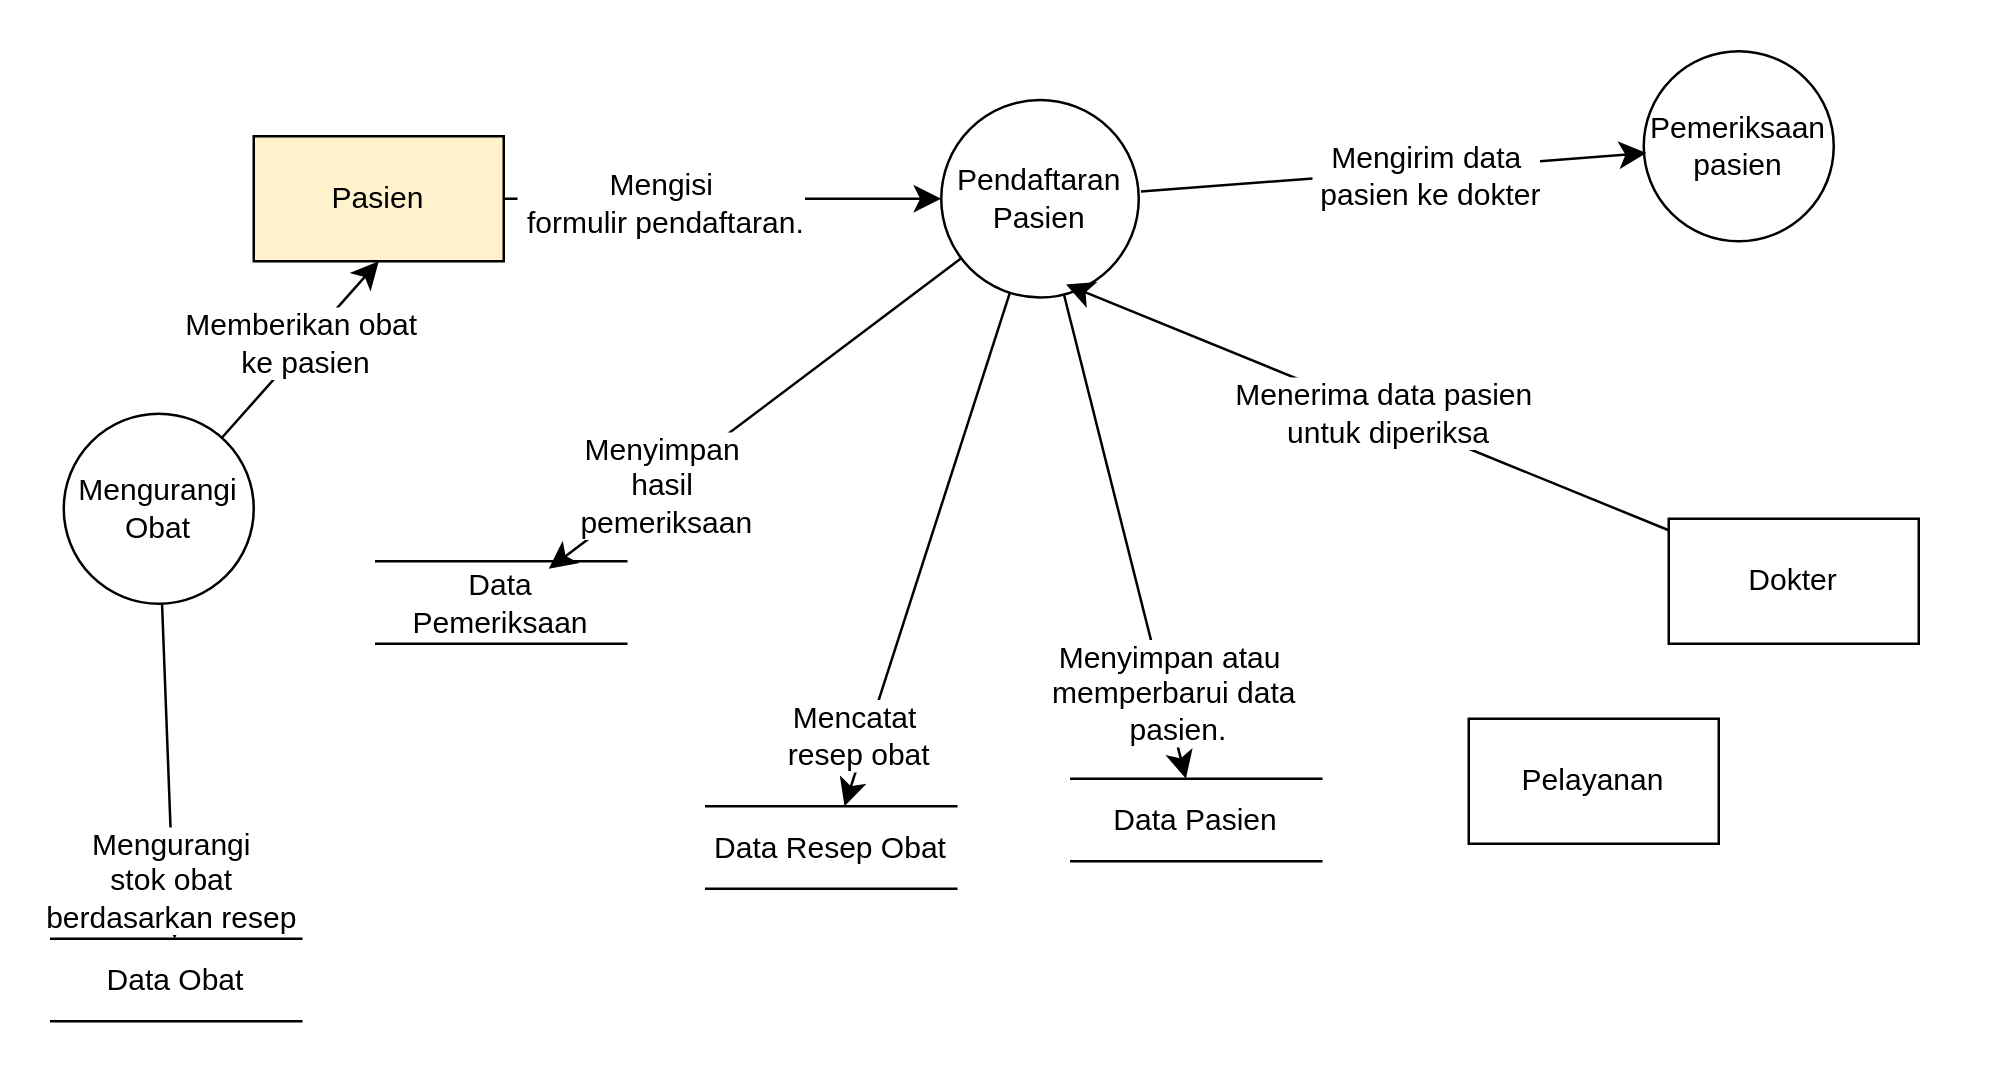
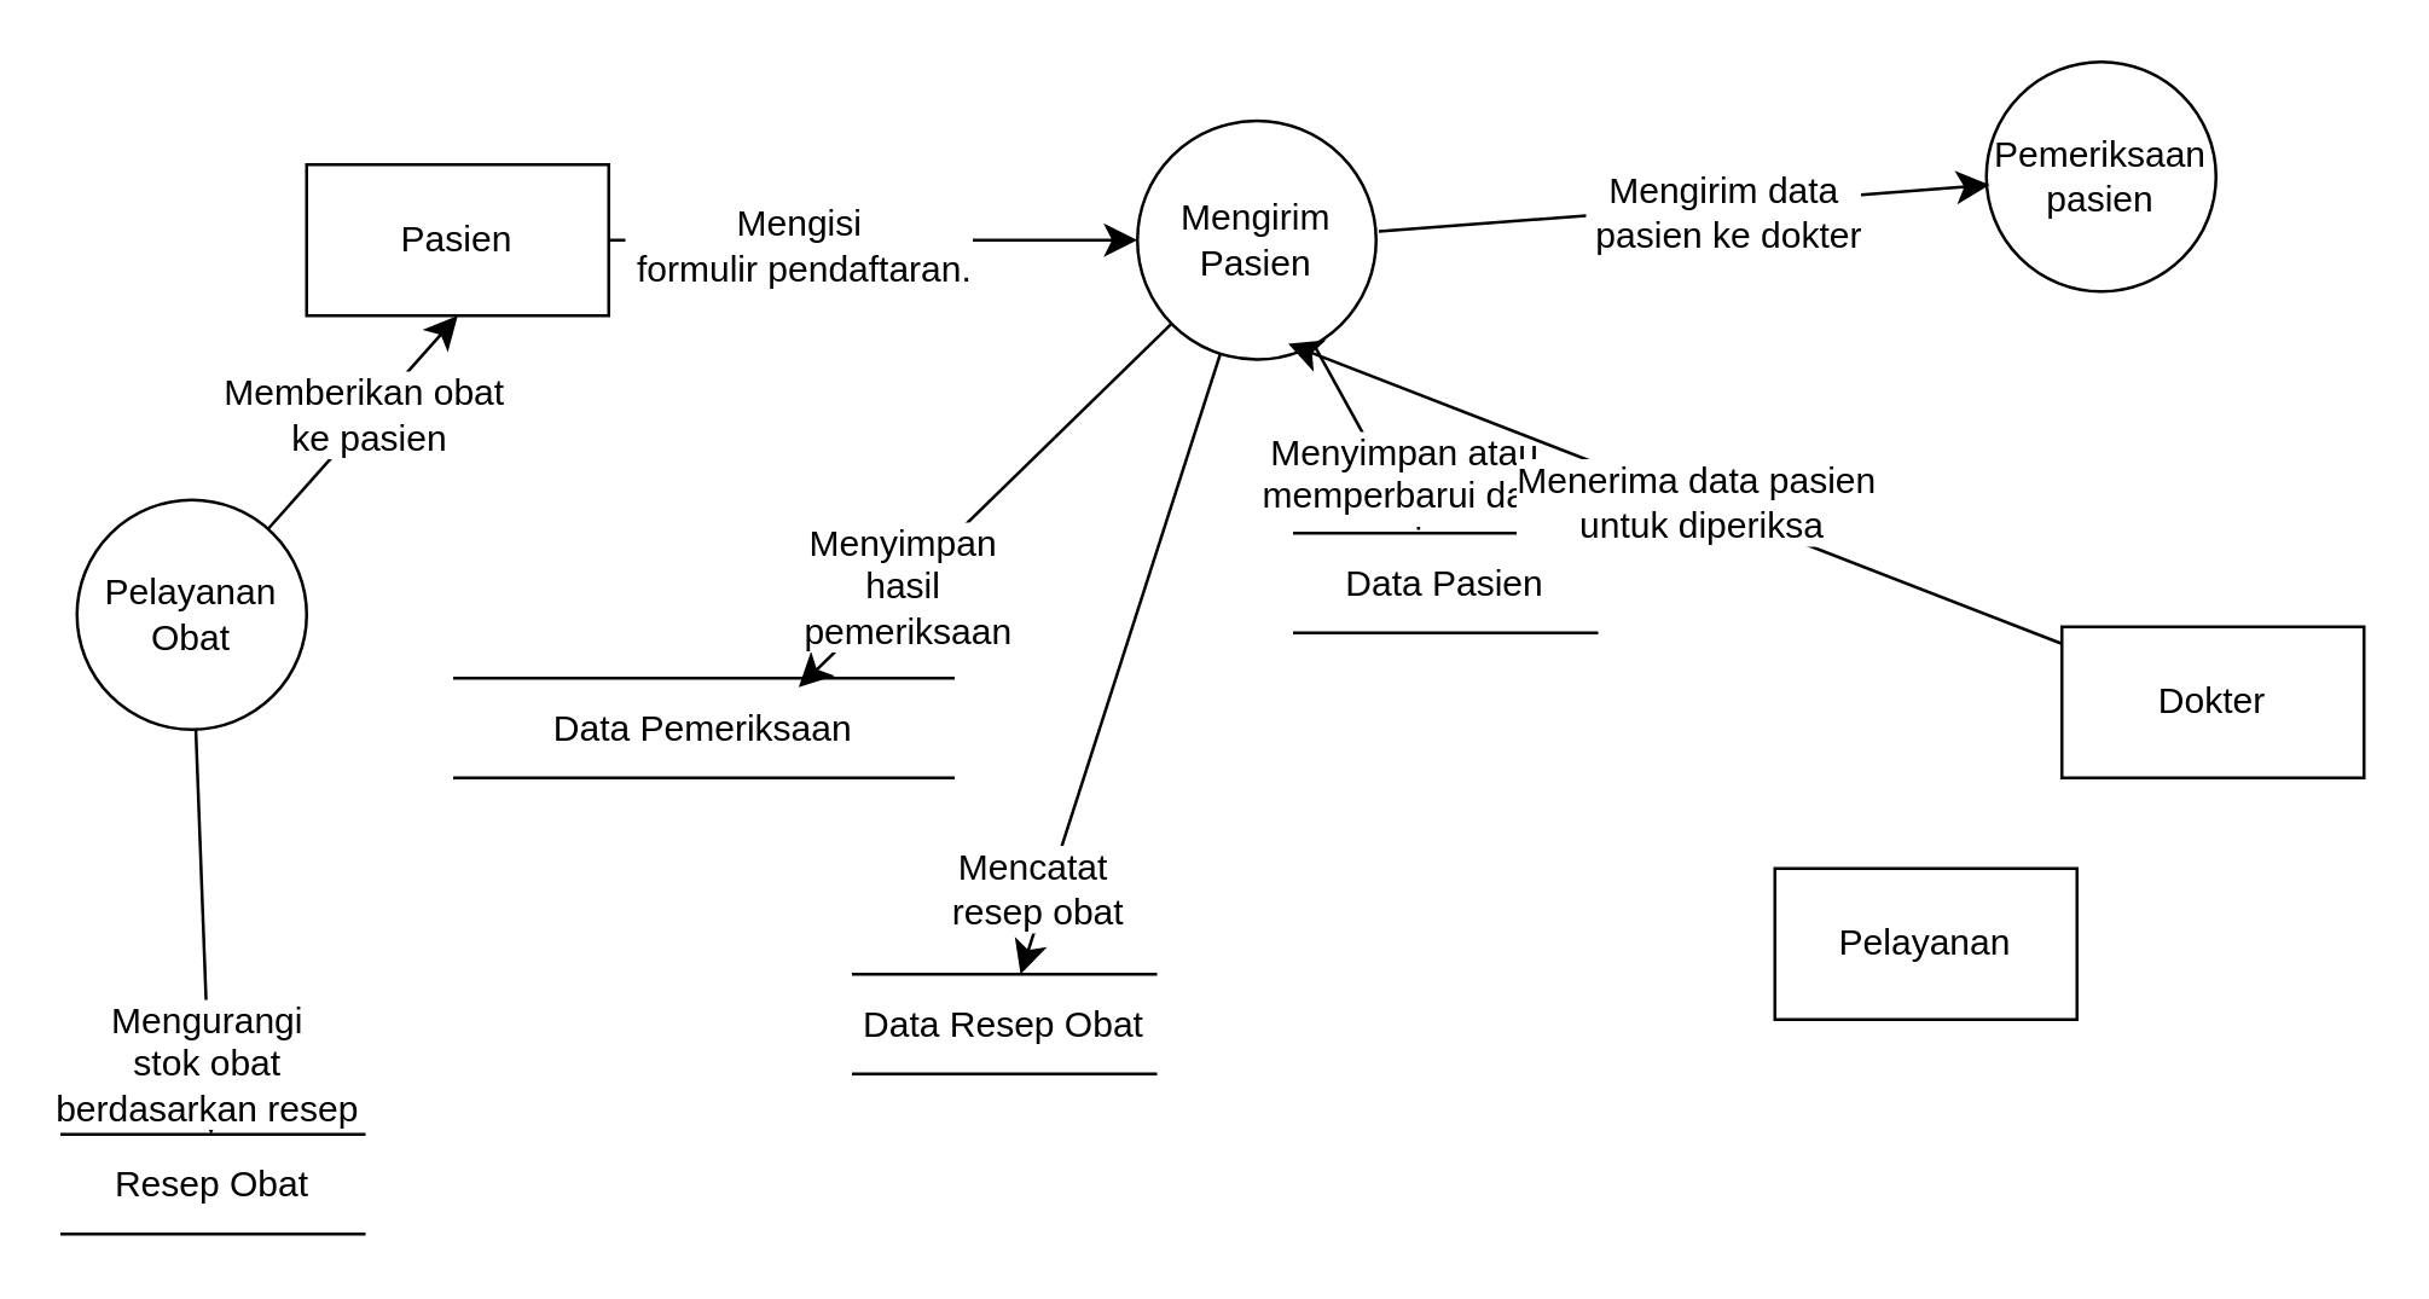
- <mxCell id="19" value="Pasien" style="html=1;dashed=0;whiteSpace=wrap;fillColor=#fff2cc;" vertex="1" parent="1"><mxGeometry x="101" y="54" width="100" height="50" as="geometry" /></mxCell>
+ <mxCell id="19" value="Pasien" style="html=1;dashed=0;whiteSpace=wrap;" vertex="1" parent="1"><mxGeometry x="101" y="54" width="100" height="50" as="geometry" /></mxCell>
- <mxCell id="14" value="Pendaftaran Pasien" style="shape=ellipse;html=1;dashed=0;whiteSpace=wrap;aspect=fixed;perimeter=ellipsePerimeter;" vertex="1" parent="1"><mxGeometry x="376" y="39.5" width="79" height="79" as="geometry" /></mxCell>
+ <mxCell id="14" value="Mengirim Pasien" style="shape=ellipse;html=1;dashed=0;whiteSpace=wrap;aspect=fixed;perimeter=ellipsePerimeter;" vertex="1" parent="1"><mxGeometry x="376" y="39.5" width="79" height="79" as="geometry" /></mxCell>
- <mxCell id="7" value="Mengurangi Obat" style="shape=ellipse;html=1;dashed=0;whiteSpace=wrap;aspect=fixed;perimeter=ellipsePerimeter;" vertex="1" parent="1"><mxGeometry x="25" y="165" width="76" height="76" as="geometry" /></mxCell>
+ <mxCell id="7" value="Pelayanan Obat" style="shape=ellipse;html=1;dashed=0;whiteSpace=wrap;aspect=fixed;perimeter=ellipsePerimeter;" vertex="1" parent="1"><mxGeometry x="25" y="165" width="76" height="76" as="geometry" /></mxCell>
- <mxCell id="16" value="Dokter" style="html=1;dashed=0;whiteSpace=wrap;" vertex="1" parent="1"><mxGeometry x="667" y="207" width="100" height="50" as="geometry" /></mxCell>
+ <mxCell id="16" value="Dokter" style="html=1;dashed=0;whiteSpace=wrap;" vertex="1" parent="1"><mxGeometry x="682" y="207" width="100" height="50" as="geometry" /></mxCell>
- <mxCell id="20" value="Data Pemeriksaan" style="html=1;dashed=0;whiteSpace=wrap;shape=partialRectangle;right=0;left=0;" vertex="1" parent="1"><mxGeometry x="150" y="224" width="100" height="33" as="geometry" /></mxCell>
+ <mxCell id="20" value="Data Pemeriksaan" style="html=1;dashed=0;whiteSpace=wrap;shape=partialRectangle;right=0;left=0;" vertex="1" parent="1"><mxGeometry x="150" y="224" width="165" height="33" as="geometry" /></mxCell>
- <mxCell id="21" value="Data Pasien" style="html=1;dashed=0;whiteSpace=wrap;shape=partialRectangle;right=0;left=0;" vertex="1" parent="1"><mxGeometry x="428" y="311" width="100" height="33" as="geometry" /></mxCell>
+ <mxCell id="21" value="Data Pasien" style="html=1;dashed=0;whiteSpace=wrap;shape=partialRectangle;right=0;left=0;" vertex="1" parent="1"><mxGeometry x="428" y="176" width="100" height="33" as="geometry" /></mxCell>
- <mxCell id="23" value="Data Obat " style="html=1;dashed=0;whiteSpace=wrap;shape=partialRectangle;right=0;left=0;" vertex="1" parent="1"><mxGeometry x="20" y="375" width="100" height="33" as="geometry" /></mxCell>
+ <mxCell id="23" value="Resep Obat " style="html=1;dashed=0;whiteSpace=wrap;shape=partialRectangle;right=0;left=0;" vertex="1" parent="1"><mxGeometry x="20" y="375" width="100" height="33" as="geometry" /></mxCell>
